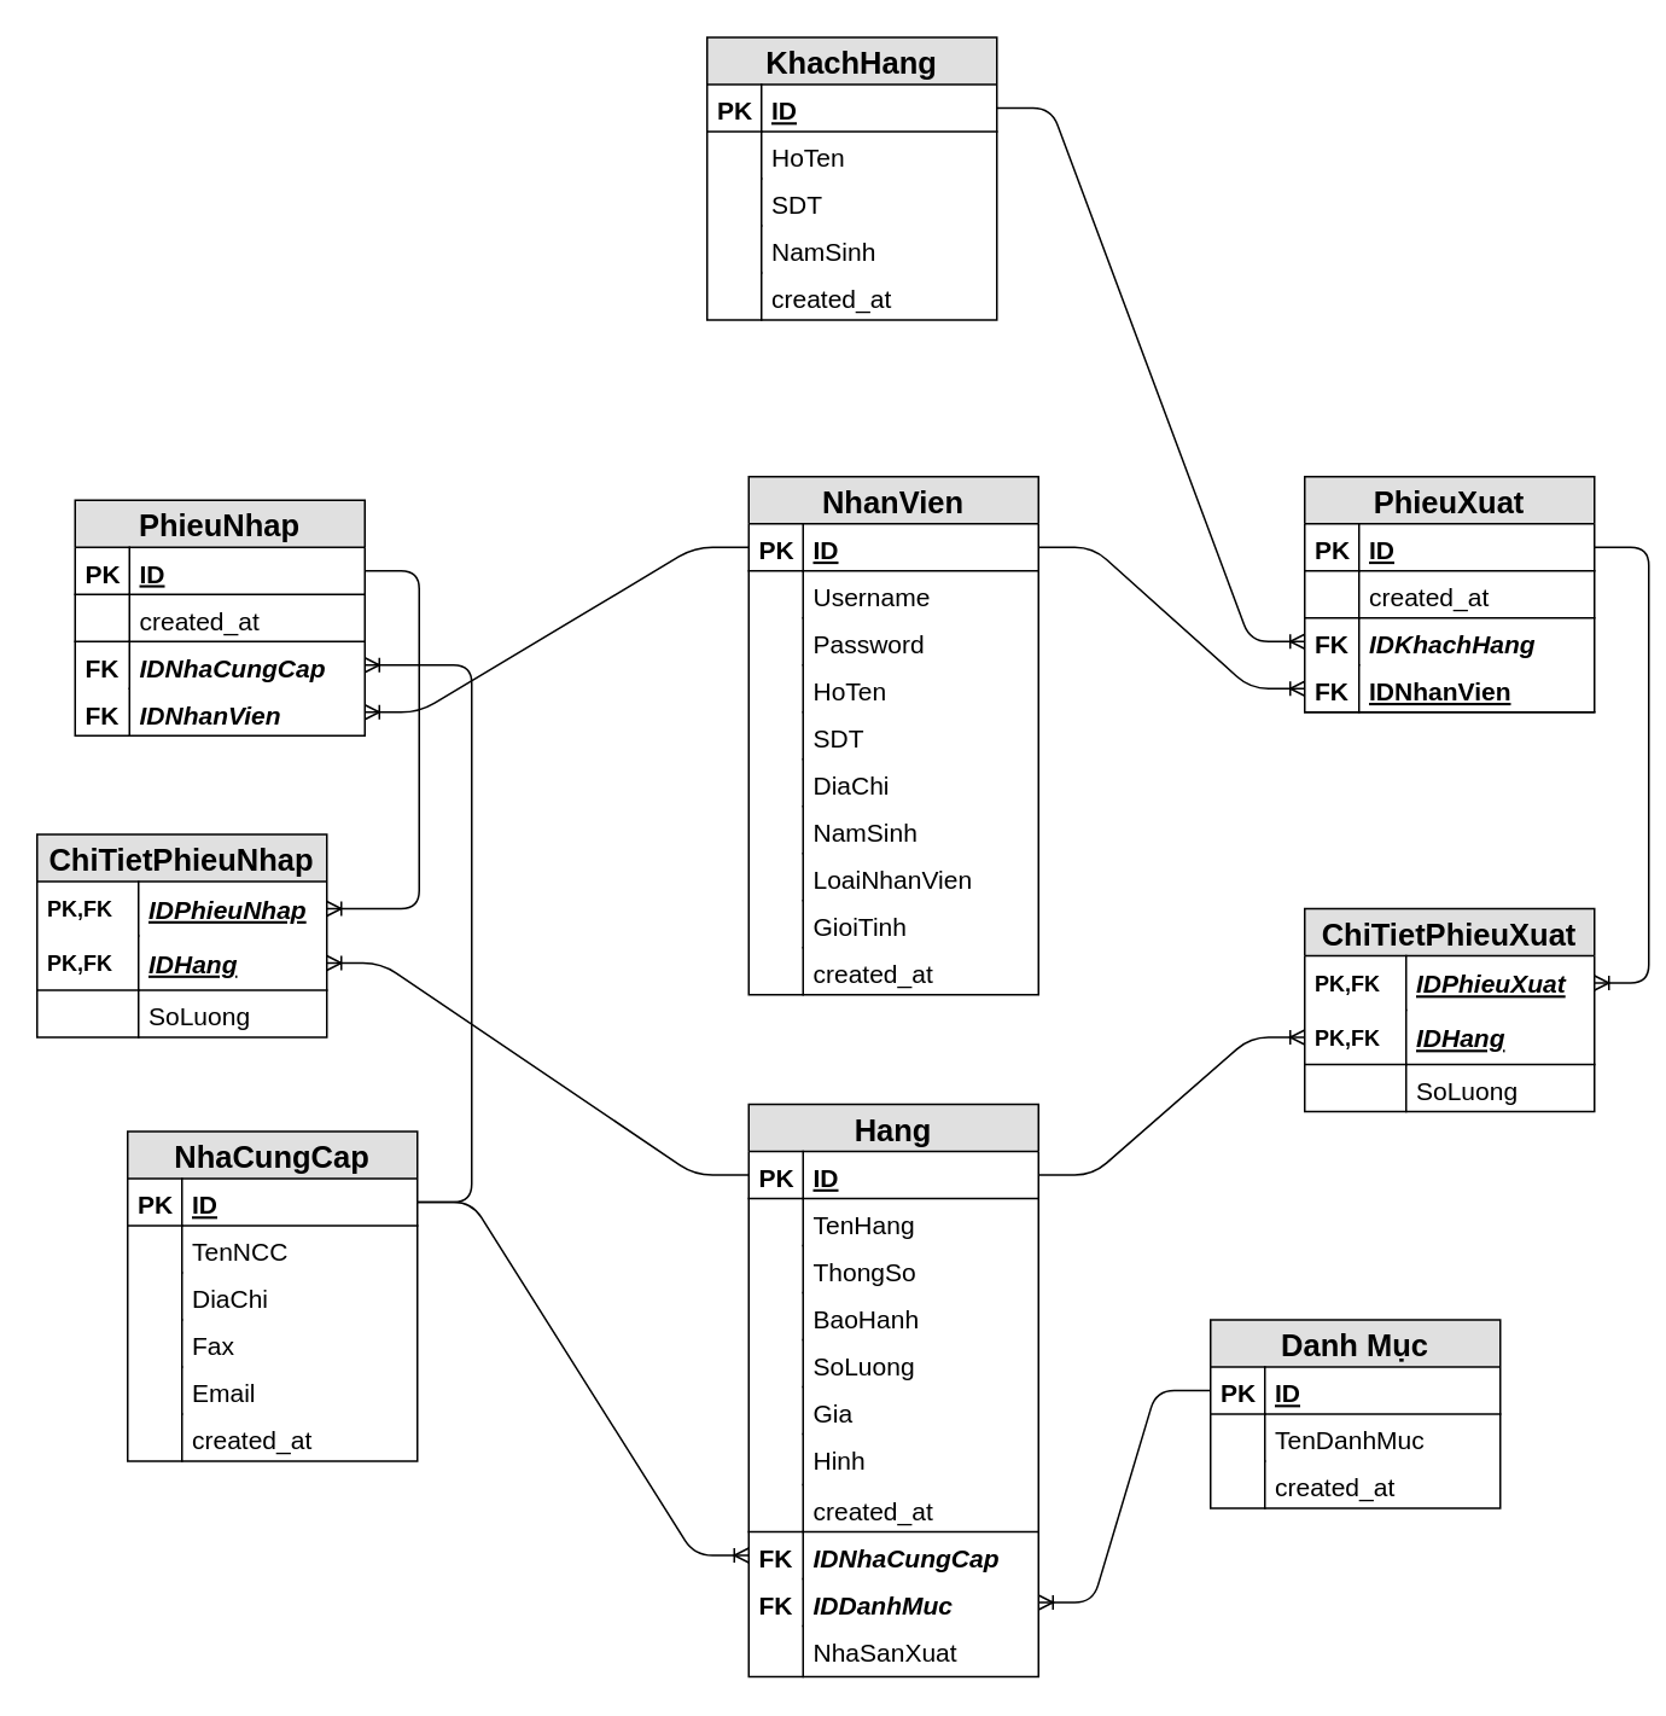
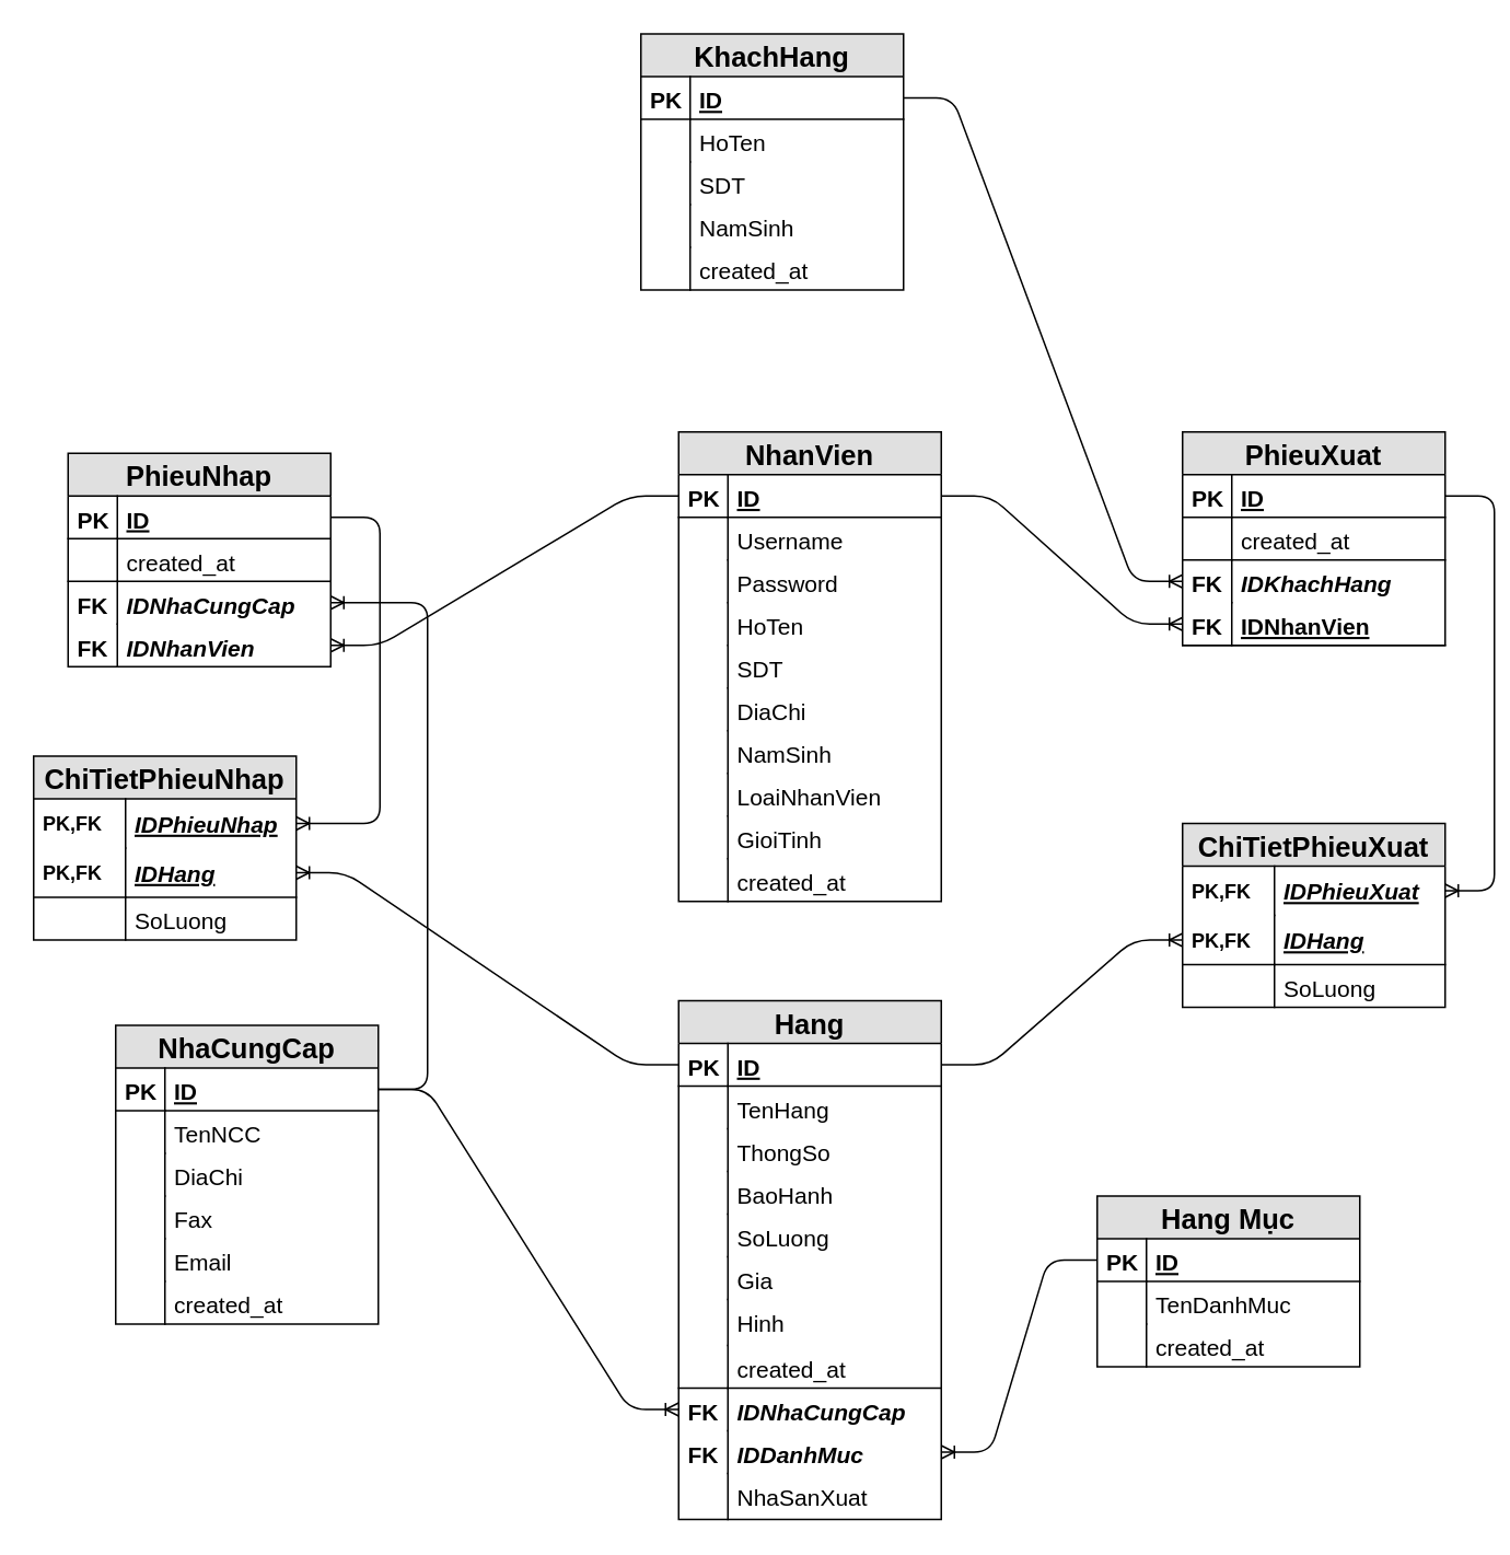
- <mxCell id="4" value="Danh Mục" style="swimlane;fontStyle=1;childLayout=stackLayout;horizontal=1;startSize=26;fillColor=#e0e0e0;horizontalStack=0;resizeParent=1;resizeParentMax=0;resizeLast=0;collapsible=1;marginBottom=0;swimlaneFillColor=#ffffff;align=center;fontSize=17;" parent="1" vertex="1"><mxGeometry x="668" y="728" width="160" height="104" as="geometry" /></mxCell>
+ <mxCell id="4" value="Hang Mục" style="swimlane;fontStyle=1;childLayout=stackLayout;horizontal=1;startSize=26;fillColor=#e0e0e0;horizontalStack=0;resizeParent=1;resizeParentMax=0;resizeLast=0;collapsible=1;marginBottom=0;swimlaneFillColor=#ffffff;align=center;fontSize=17;" parent="1" vertex="1"><mxGeometry x="668" y="728" width="160" height="104" as="geometry" /></mxCell>
